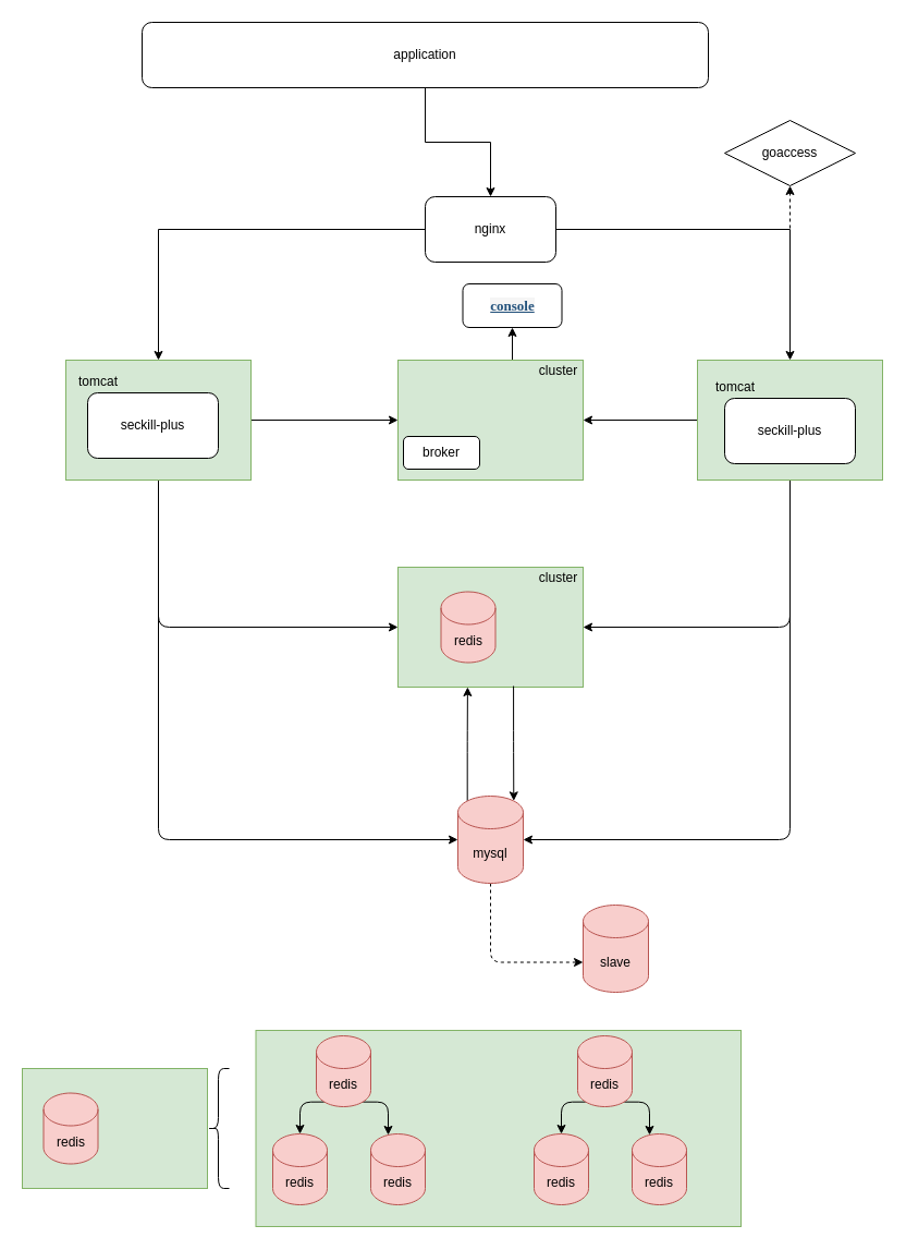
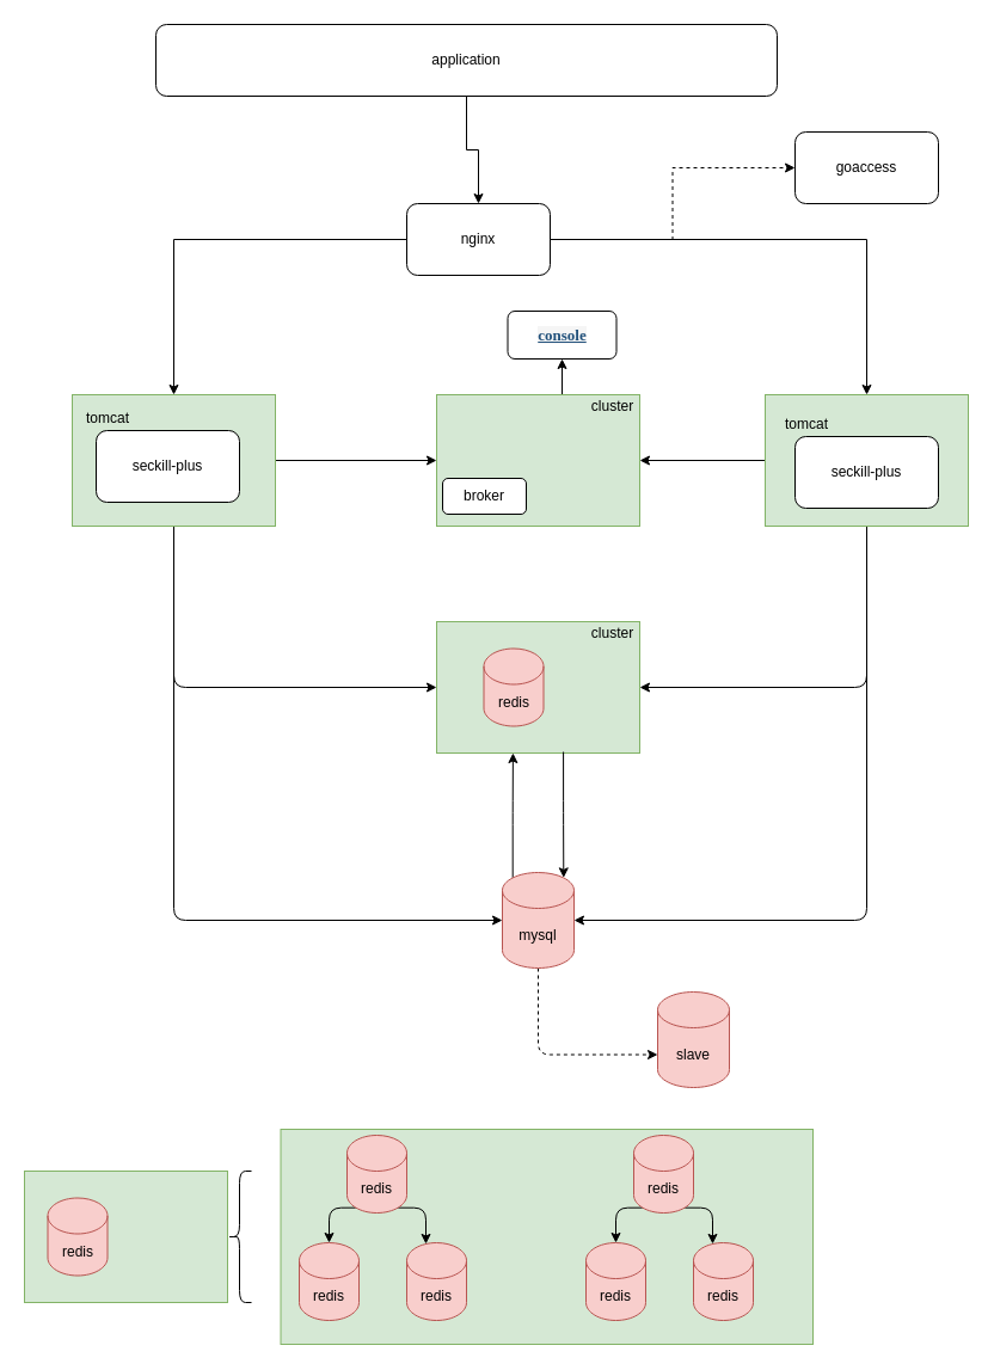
- <mxCell id="15" value="goaccess" style="rhombus;whiteSpace=wrap;html=1;" parent="1" vertex="1"><mxGeometry x="665" y="110" width="120" height="60" as="geometry" /></mxCell>
+ <mxCell id="15" value="goaccess" style="whiteSpace=wrap;html=1;rounded=1;" parent="1" vertex="1"><mxGeometry x="665" y="110" width="120" height="60" as="geometry" /></mxCell>
- <mxCell id="14" value="nginx" style="rounded=1;whiteSpace=wrap;html=1;" parent="1" vertex="1"><mxGeometry x="390" y="180" width="120" height="60" as="geometry" /></mxCell>
+ <mxCell id="14" value="nginx" style="rounded=1;whiteSpace=wrap;html=1;" parent="1" vertex="1"><mxGeometry x="340" y="170" width="120" height="60" as="geometry" /></mxCell>
- <mxCell id="34" value="slave" style="shape=cylinder3;whiteSpace=wrap;html=1;boundedLbl=1;backgroundOutline=1;size=15;fillColor=#f8cecc;strokeColor=#b85450;" parent="1" vertex="1"><mxGeometry x="535" y="830" width="60" height="80" as="geometry" /></mxCell>
+ <mxCell id="34" value="slave" style="shape=cylinder3;whiteSpace=wrap;html=1;boundedLbl=1;backgroundOutline=1;size=15;fillColor=#f8cecc;strokeColor=#b85450;" parent="1" vertex="1"><mxGeometry x="550" y="830" width="60" height="80" as="geometry" /></mxCell>
